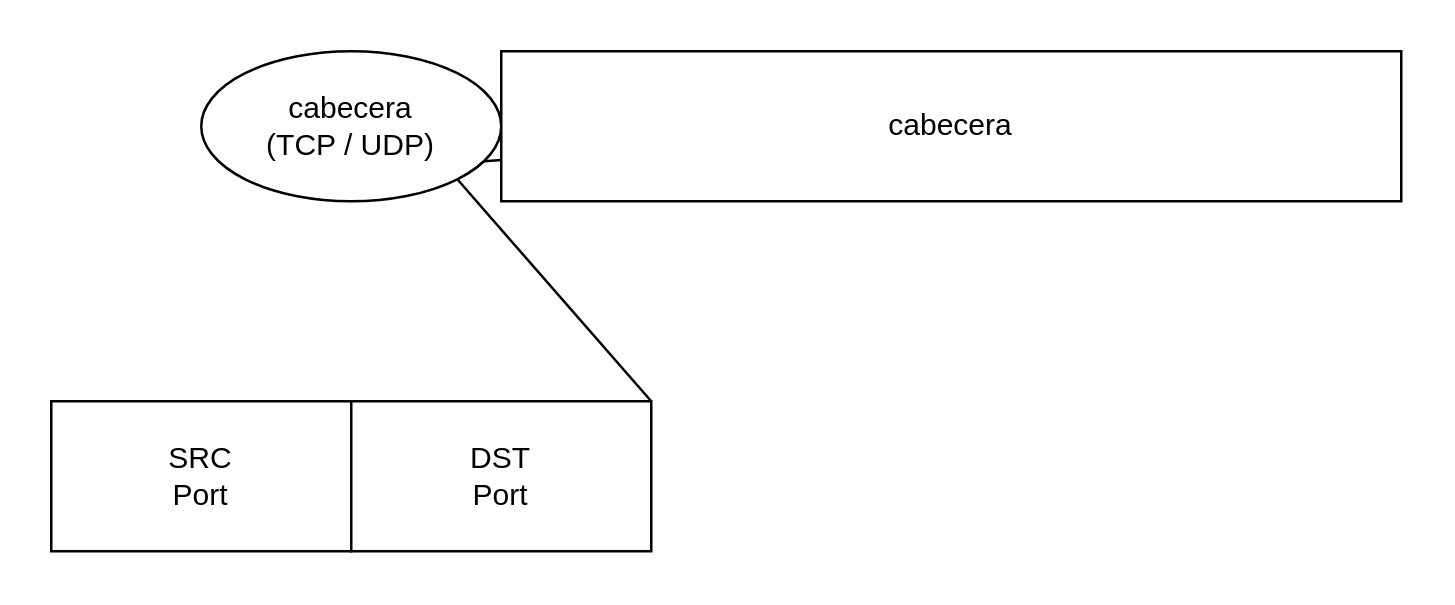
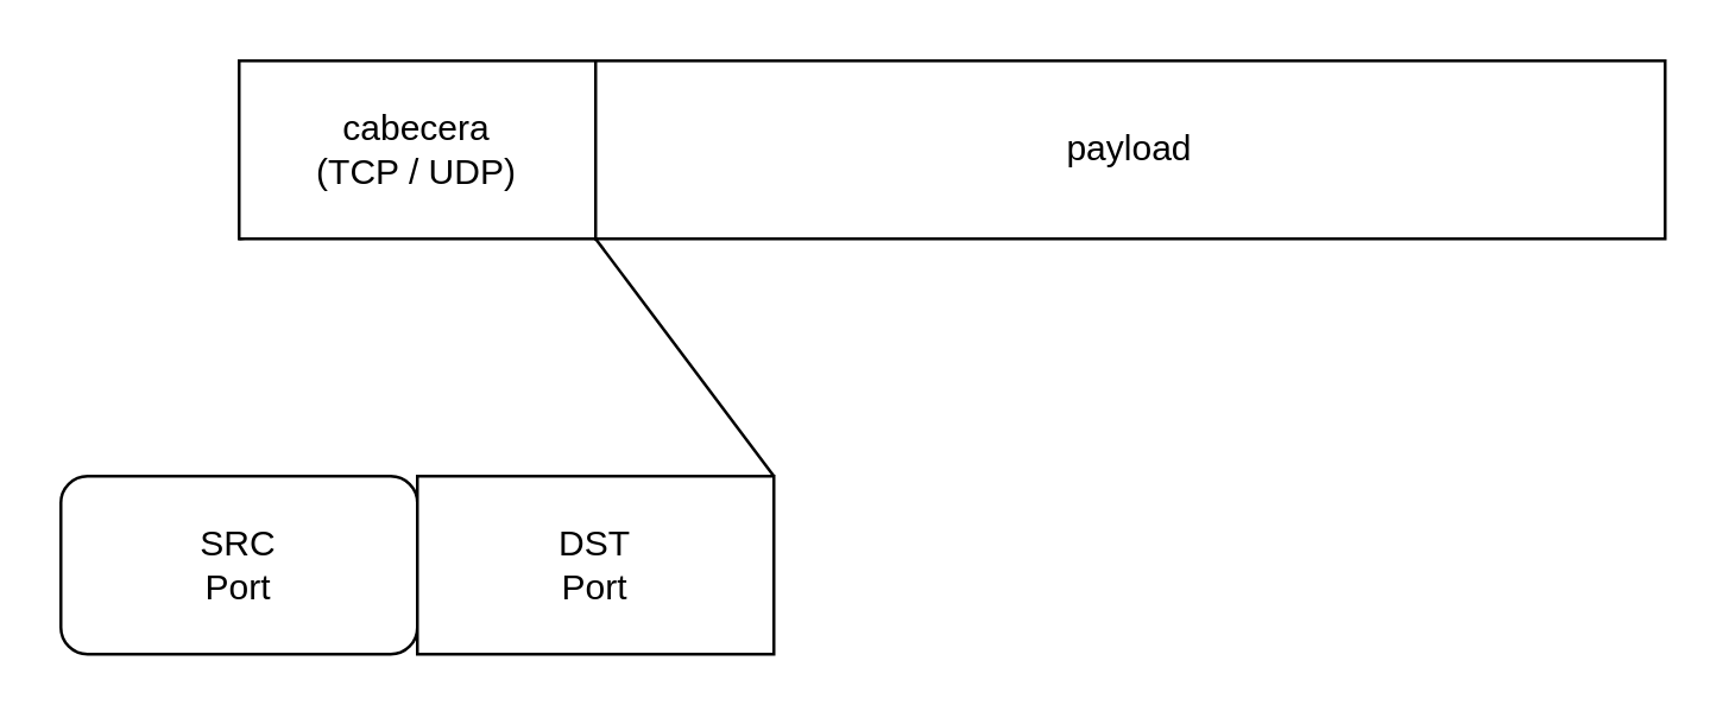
- <mxCell id="5" value="&lt;div&gt;cabecera&lt;/div&gt;&lt;div&gt;(TCP / UDP)&lt;/div&gt;" style="ellipse;whiteSpace=wrap;html=1;" vertex="1" parent="2"><mxGeometry x="60" width="120" height="60" as="geometry" /></mxCell>
+ <mxCell id="5" value="&lt;div&gt;cabecera&lt;/div&gt;&lt;div&gt;(TCP / UDP)&lt;/div&gt;" style="rounded=0;whiteSpace=wrap;html=1;" vertex="1" parent="2"><mxGeometry x="60" width="120" height="60" as="geometry" /></mxCell>
- <mxCell id="6" value="cabecera" style="rounded=0;whiteSpace=wrap;html=1;fontColor=light-dark(#000000,#FFFF00);" vertex="1" parent="2"><mxGeometry x="180" width="360" height="60" as="geometry" /></mxCell>
+ <mxCell id="6" value="payload" style="rounded=0;whiteSpace=wrap;html=1;fontColor=light-dark(#000000,#FFFF00);" vertex="1" parent="2"><mxGeometry x="180" width="360" height="60" as="geometry" /></mxCell>
- <mxCell id="7" value="&lt;div&gt;SRC&lt;/div&gt;&lt;div&gt;Port&lt;/div&gt;" style="rounded=0;whiteSpace=wrap;html=1;fontColor=light-dark(#000000,#00FFFF);" vertex="1" parent="2"><mxGeometry y="140" width="120" height="60" as="geometry" /></mxCell>
+ <mxCell id="7" value="&lt;div&gt;SRC&lt;/div&gt;&lt;div&gt;Port&lt;/div&gt;" style="whiteSpace=wrap;html=1;fontColor=light-dark(#000000,#00FFFF);rounded=1;" vertex="1" parent="2"><mxGeometry y="140" width="120" height="60" as="geometry" /></mxCell>
